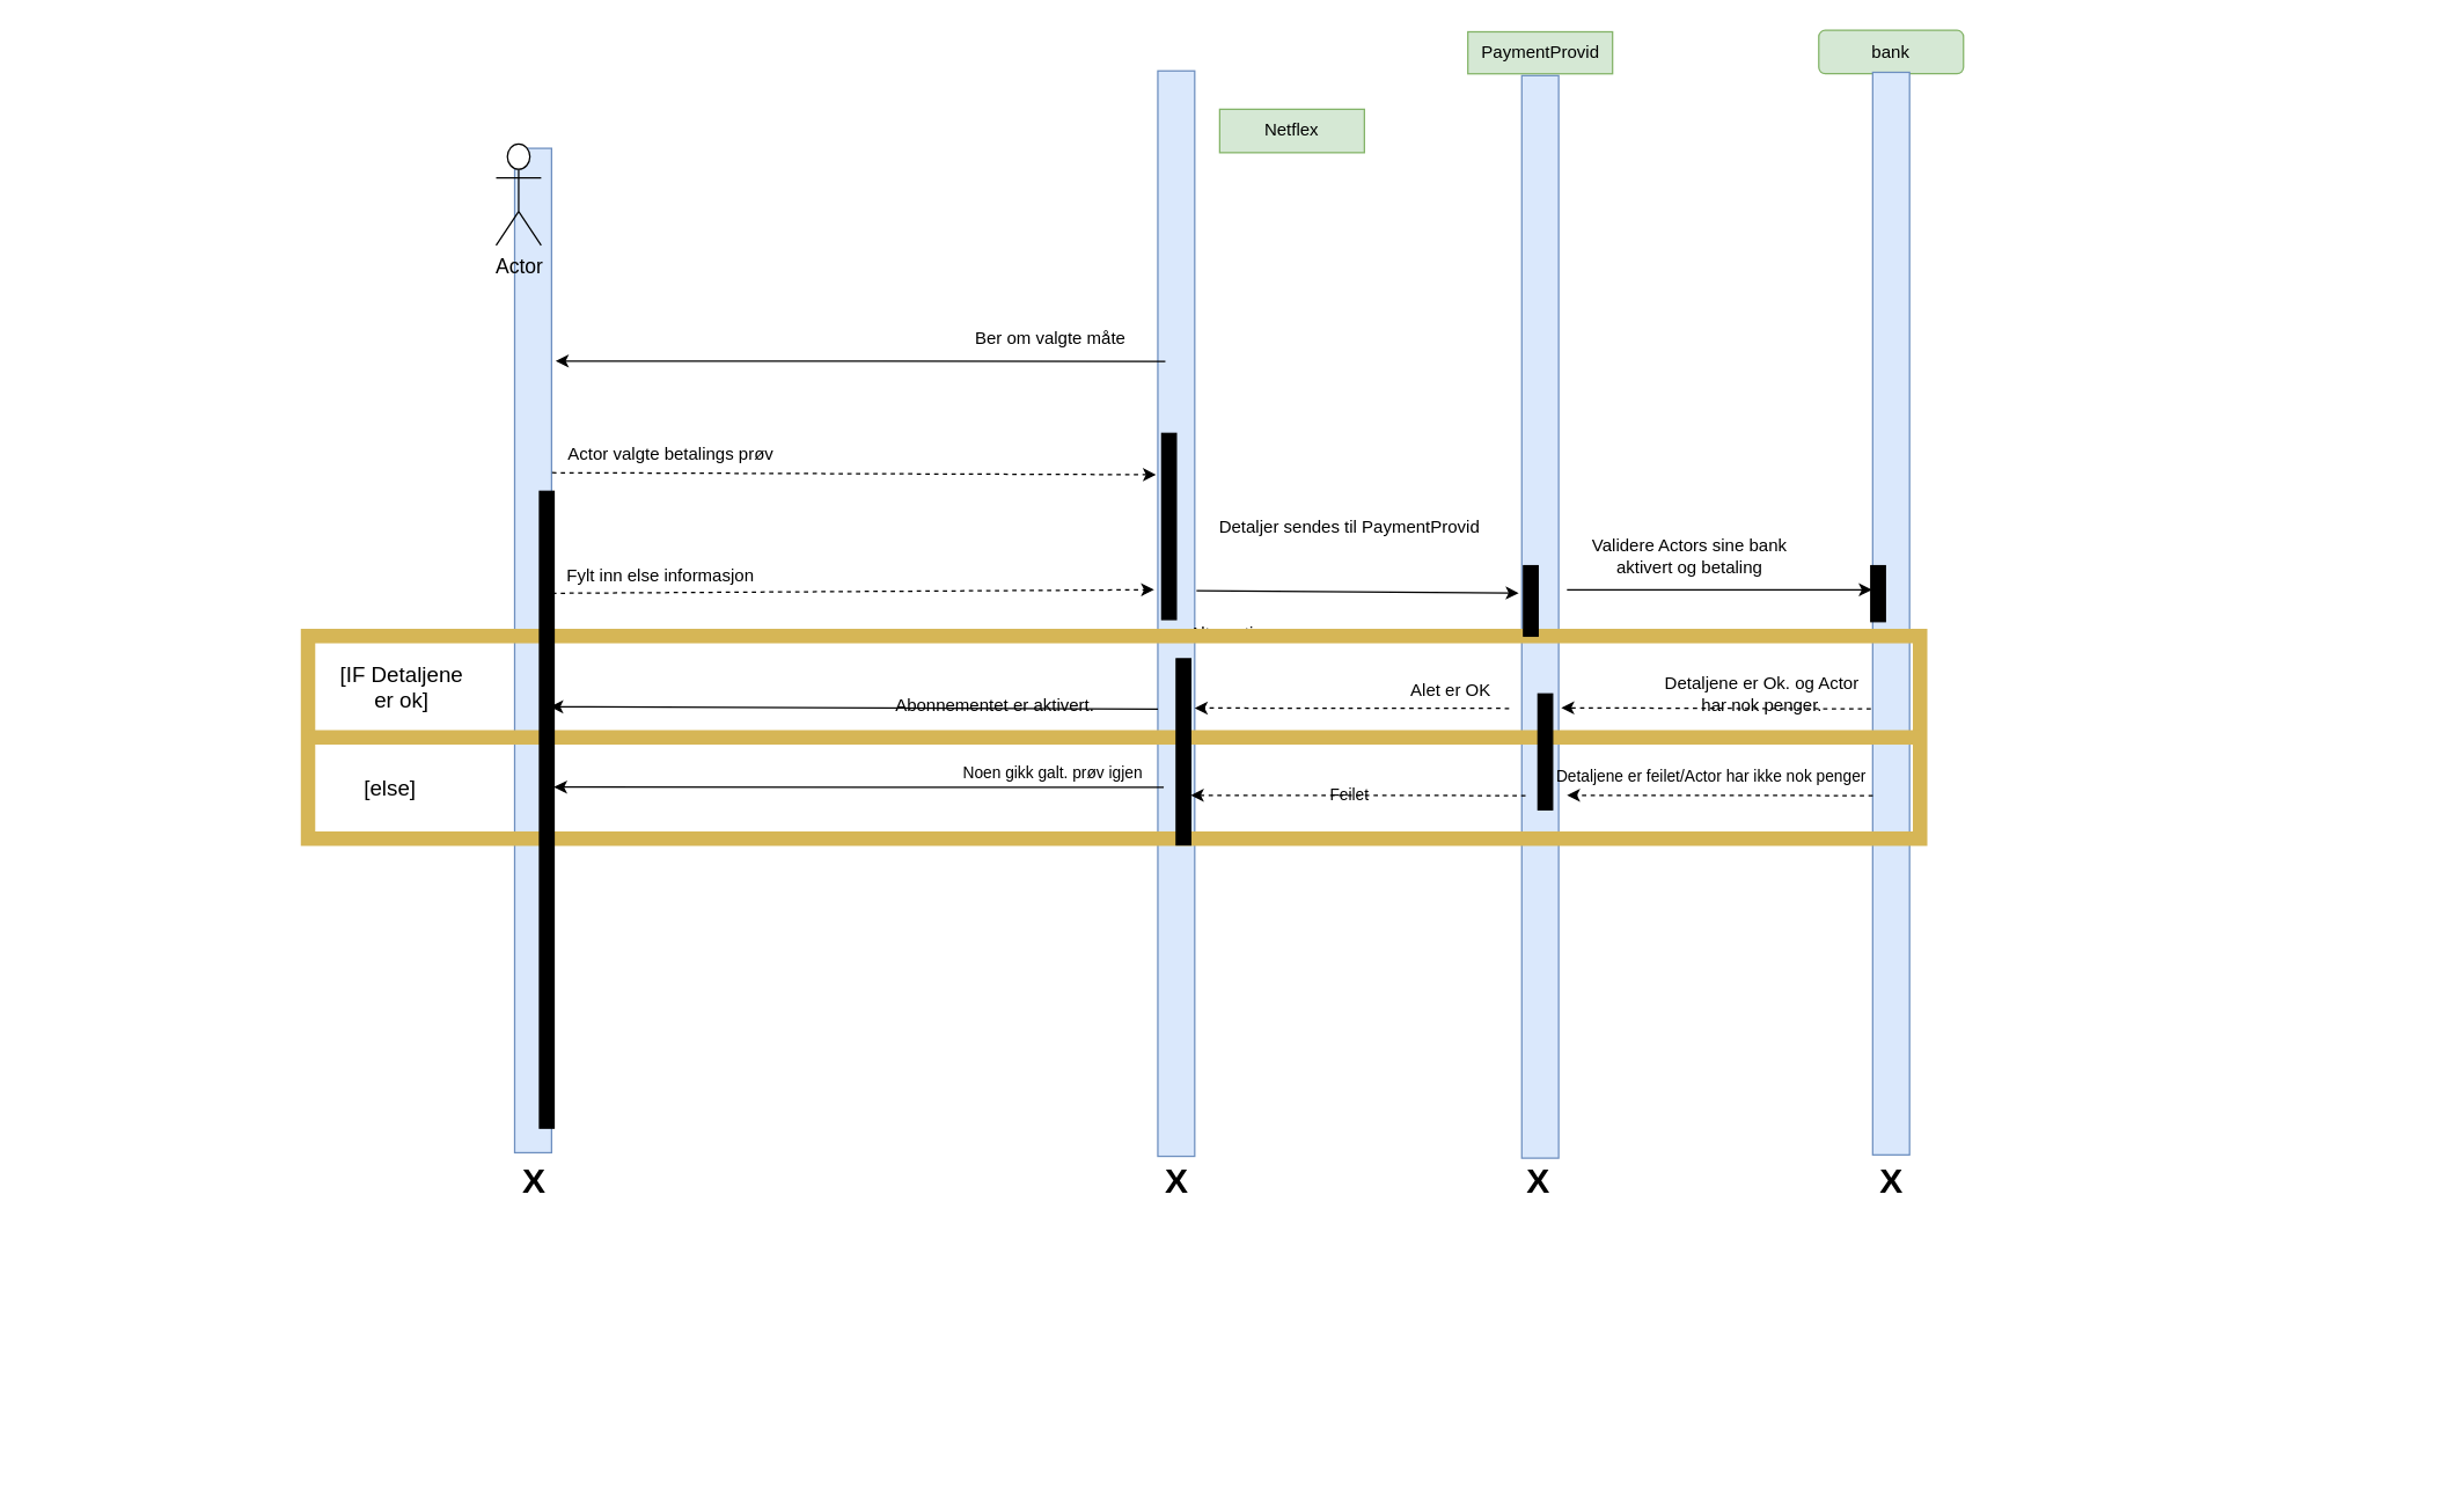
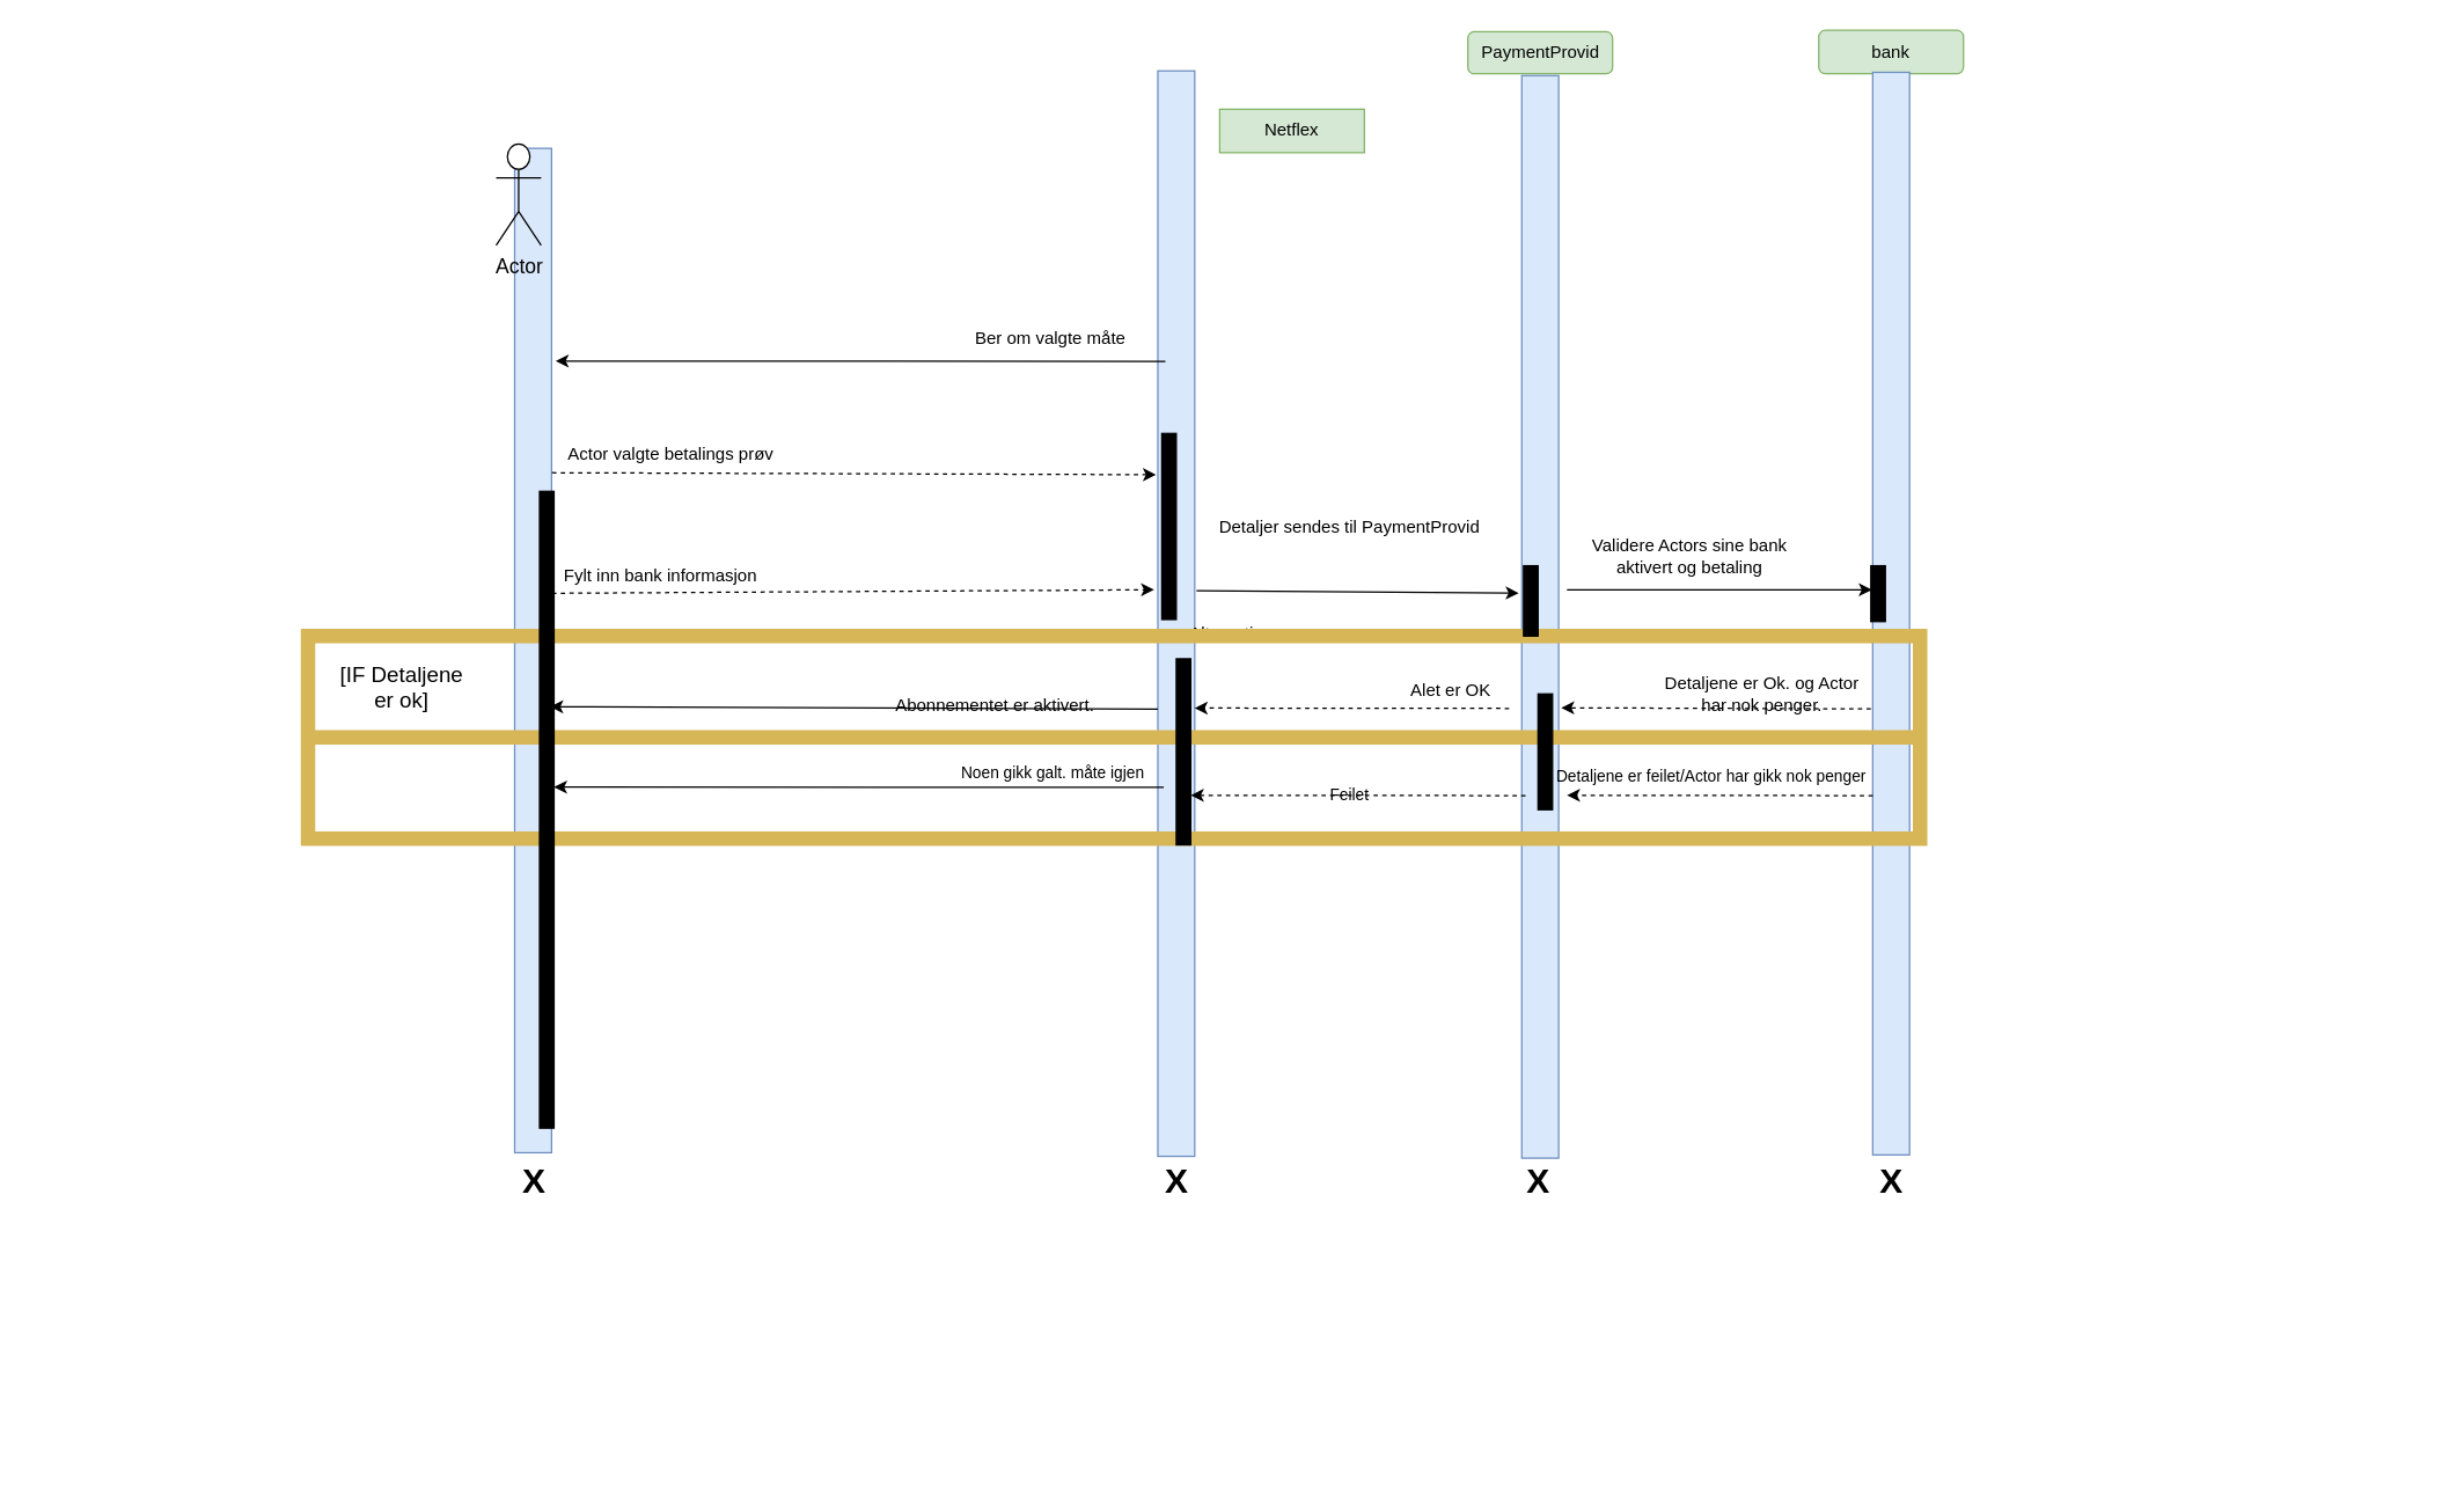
- <mxCell id="17" value="PaymentProvid" style="rounded=0;whiteSpace=wrap;html=1;fontSize=12;fillColor=#d5e8d4;strokeColor=#82b366;" parent="1" vertex="1"><mxGeometry x="1013.5" y="21.5" width="100" height="29" as="geometry" /></mxCell>
+ <mxCell id="17" value="PaymentProvid" style="whiteSpace=wrap;html=1;fontSize=12;fillColor=#d5e8d4;strokeColor=#82b366;rounded=1;" parent="1" vertex="1"><mxGeometry x="1013.5" y="21.5" width="100" height="29" as="geometry" /></mxCell>
- <mxCell id="12" value="Fylt inn else informasjon&amp;nbsp;" style="text;html=1;strokeColor=none;fillColor=none;align=center;verticalAlign=middle;whiteSpace=wrap;rounded=0;fontSize=12;" parent="1" vertex="1"><mxGeometry x="383.11" y="383" width="148.89" height="30" as="geometry" /></mxCell>
+ <mxCell id="12" value="Fylt inn bank informasjon&amp;nbsp;" style="text;html=1;strokeColor=none;fillColor=none;align=center;verticalAlign=middle;whiteSpace=wrap;rounded=0;fontSize=12;" parent="1" vertex="1"><mxGeometry x="383.11" y="383" width="148.89" height="30" as="geometry" /></mxCell>
- <mxCell id="35" value="Noen gikk galt. prøv igjen" style="text;html=1;strokeColor=none;fillColor=none;align=center;verticalAlign=middle;whiteSpace=wrap;rounded=0;dashed=1;strokeWidth=10;fontSize=11;" parent="25" vertex="1"><mxGeometry x="-160" y="110" width="130" height="30" as="geometry" /></mxCell>
+ <mxCell id="35" value="Noen gikk galt. måte igjen" style="text;html=1;strokeColor=none;fillColor=none;align=center;verticalAlign=middle;whiteSpace=wrap;rounded=0;dashed=1;strokeWidth=10;fontSize=11;" parent="25" vertex="1"><mxGeometry x="-160" y="110" width="130" height="30" as="geometry" /></mxCell>
- <mxCell id="33" value="&lt;font style=&quot;font-size: 11px;&quot;&gt;Detaljene er feilet/Actor har ikke nok penger&lt;/font&gt;" style="text;html=1;strokeColor=none;fillColor=none;align=center;verticalAlign=middle;whiteSpace=wrap;rounded=0;dashed=1;strokeWidth=10;fontSize=15;" parent="25" vertex="1"><mxGeometry x="250" y="110" width="220" height="30" as="geometry" /></mxCell>
+ <mxCell id="33" value="&lt;font style=&quot;font-size: 11px;&quot;&gt;Detaljene er feilet/Actor har gikk nok penger&lt;/font&gt;" style="text;html=1;strokeColor=none;fillColor=none;align=center;verticalAlign=middle;whiteSpace=wrap;rounded=0;dashed=1;strokeWidth=10;fontSize=15;" parent="25" vertex="1"><mxGeometry x="250" y="110" width="220" height="30" as="geometry" /></mxCell>
- <mxCell id="31" value="[else]" style="text;html=1;strokeColor=none;fillColor=none;align=center;verticalAlign=middle;whiteSpace=wrap;rounded=0;strokeWidth=10;fontSize=15;" parent="25" vertex="1"><mxGeometry x="-583" y="120" width="60" height="30" as="geometry" /></mxCell>
